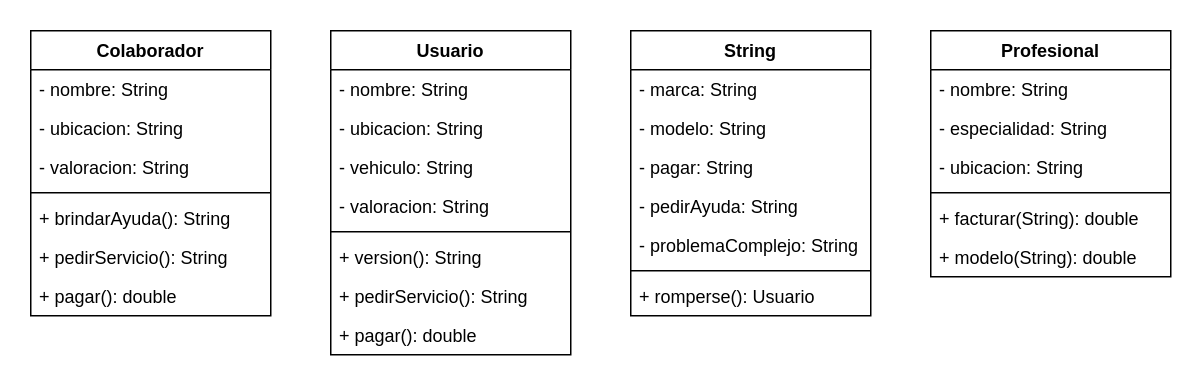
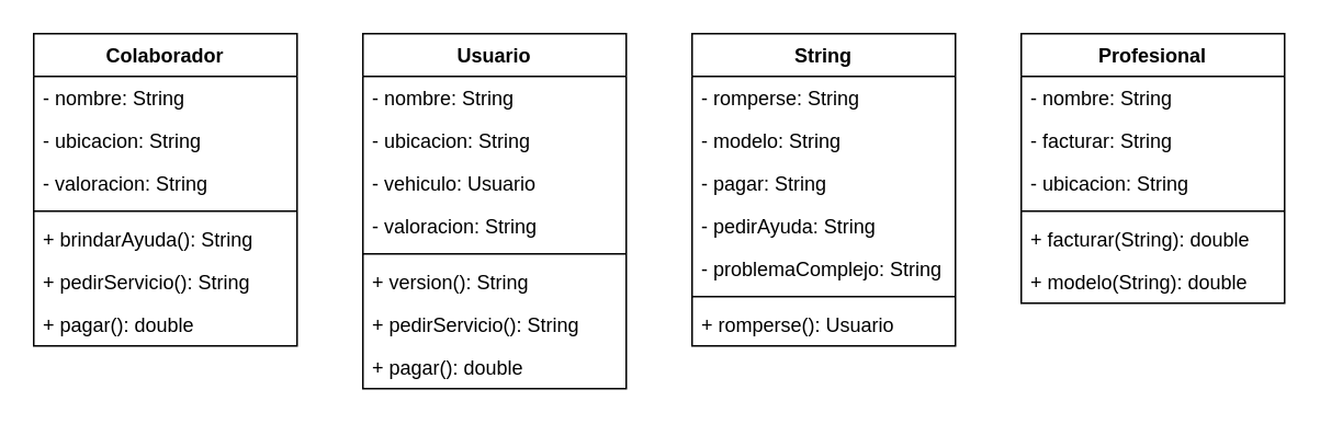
- <mxCell id="12" value="- marca: String" style="text;strokeColor=none;fillColor=none;align=left;verticalAlign=top;spacingLeft=4;spacingRight=4;overflow=hidden;rotatable=0;points=[[0,0.5],[1,0.5]];portConstraint=eastwest;" vertex="1" parent="11"><mxGeometry y="26" width="160" height="26" as="geometry" /></mxCell>
+ <mxCell id="12" value="- romperse: String" style="text;strokeColor=none;fillColor=none;align=left;verticalAlign=top;spacingLeft=4;spacingRight=4;overflow=hidden;rotatable=0;points=[[0,0.5],[1,0.5]];portConstraint=eastwest;" vertex="1" parent="11"><mxGeometry y="26" width="160" height="26" as="geometry" /></mxCell>
- <mxCell id="21" value="- especialidad: String" style="text;strokeColor=none;fillColor=none;align=left;verticalAlign=top;spacingLeft=4;spacingRight=4;overflow=hidden;rotatable=0;points=[[0,0.5],[1,0.5]];portConstraint=eastwest;" vertex="1" parent="19"><mxGeometry y="52" width="160" height="26" as="geometry" /></mxCell>
+ <mxCell id="21" value="- facturar: String" style="text;strokeColor=none;fillColor=none;align=left;verticalAlign=top;spacingLeft=4;spacingRight=4;overflow=hidden;rotatable=0;points=[[0,0.5],[1,0.5]];portConstraint=eastwest;" vertex="1" parent="19"><mxGeometry y="52" width="160" height="26" as="geometry" /></mxCell>
- <mxCell id="5" value="- vehiculo: String" style="text;strokeColor=none;fillColor=none;align=left;verticalAlign=top;spacingLeft=4;spacingRight=4;overflow=hidden;rotatable=0;points=[[0,0.5],[1,0.5]];portConstraint=eastwest;" vertex="1" parent="2"><mxGeometry y="78" width="160" height="26" as="geometry" /></mxCell>
+ <mxCell id="5" value="- vehiculo: Usuario" style="text;strokeColor=none;fillColor=none;align=left;verticalAlign=top;spacingLeft=4;spacingRight=4;overflow=hidden;rotatable=0;points=[[0,0.5],[1,0.5]];portConstraint=eastwest;" vertex="1" parent="2"><mxGeometry y="78" width="160" height="26" as="geometry" /></mxCell>
